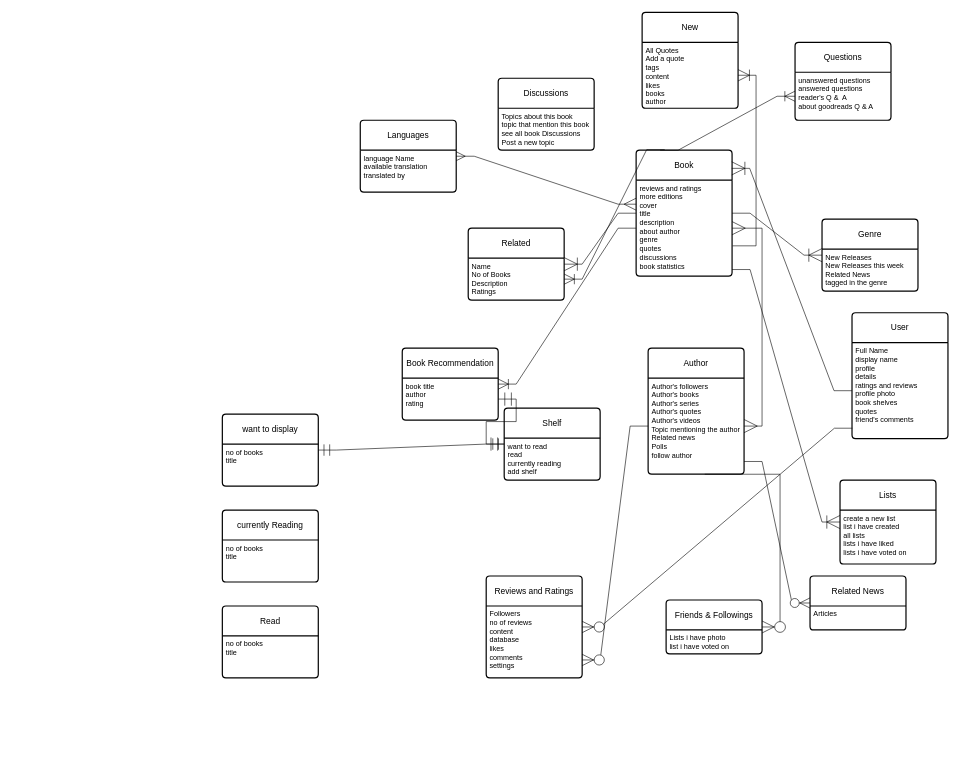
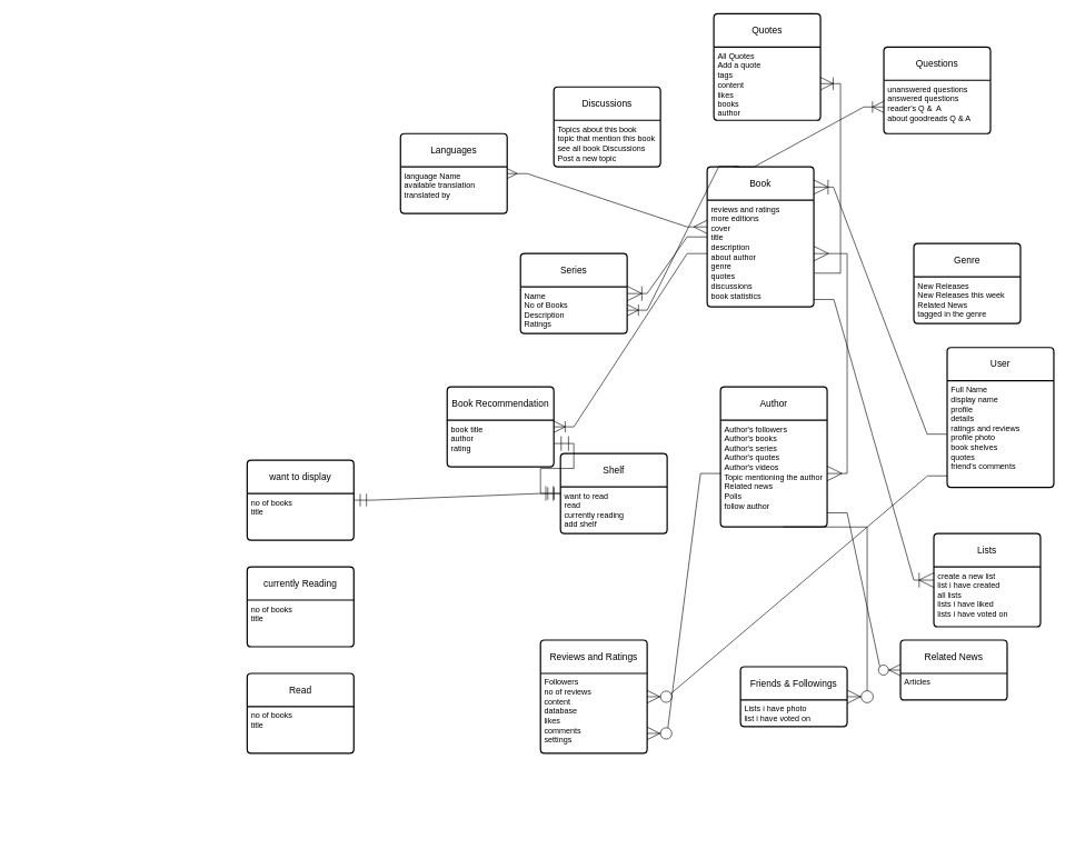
- <mxCell id="12" value="New" style="swimlane;childLayout=stackLayout;horizontal=1;startSize=50;horizontalStack=0;rounded=1;fontSize=14;fontStyle=0;strokeWidth=2;resizeParent=0;resizeLast=1;shadow=0;dashed=0;align=center;arcSize=4;whiteSpace=wrap;html=1;" parent="1" vertex="1"><mxGeometry x="1070" y="20" width="160" height="160" as="geometry" /></mxCell>
+ <mxCell id="12" value="Quotes" style="swimlane;childLayout=stackLayout;horizontal=1;startSize=50;horizontalStack=0;rounded=1;fontSize=14;fontStyle=0;strokeWidth=2;resizeParent=0;resizeLast=1;shadow=0;dashed=0;align=center;arcSize=4;whiteSpace=wrap;html=1;" parent="1" vertex="1"><mxGeometry x="1070" y="20" width="160" height="160" as="geometry" /></mxCell>
- <mxCell id="26" value="" style="edgeStyle=entityRelationEdgeStyle;fontSize=12;html=1;endArrow=ERoneToMany;rounded=0;endSize=20;startSize=20;" parent="1" source="2" target="8" edge="1"><mxGeometry width="100" height="100" relative="1" as="geometry"><mxPoint x="1595" y="300" as="sourcePoint" /><mxPoint x="1535" y="455" as="targetPoint" /><Array as="points"><mxPoint x="1485" y="445" /><mxPoint x="1535" y="440" /></Array></mxGeometry></mxCell>
- <mxCell id="16" value="Related" style="swimlane;childLayout=stackLayout;horizontal=1;startSize=50;horizontalStack=0;rounded=1;fontSize=14;fontStyle=0;strokeWidth=2;resizeParent=0;resizeLast=1;shadow=0;dashed=0;align=center;arcSize=4;whiteSpace=wrap;html=1;" parent="1" vertex="1"><mxGeometry x="780" y="380" width="160" height="120" as="geometry" /></mxCell>
+ <mxCell id="16" value="Series" style="swimlane;childLayout=stackLayout;horizontal=1;startSize=50;horizontalStack=0;rounded=1;fontSize=14;fontStyle=0;strokeWidth=2;resizeParent=0;resizeLast=1;shadow=0;dashed=0;align=center;arcSize=4;whiteSpace=wrap;html=1;" parent="1" vertex="1"><mxGeometry x="780" y="380" width="160" height="120" as="geometry" /></mxCell>
